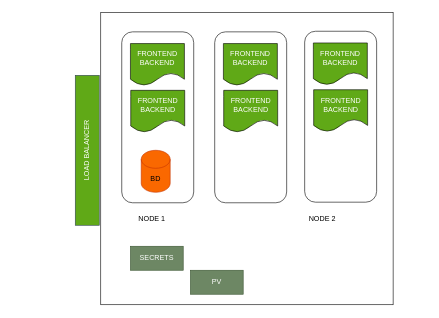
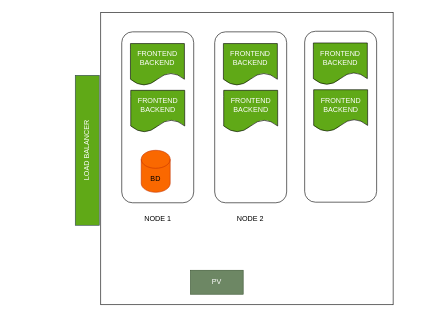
- <mxCell id="12" value="NODE 1" style="text;html=1;strokeColor=none;fillColor=none;align=center;verticalAlign=middle;whiteSpace=wrap;rounded=0;" vertex="1" parent="1"><mxGeometry x="222.5" y="350" width="60" height="30" as="geometry" /></mxCell>
+ <mxCell id="12" value="NODE 1" style="text;html=1;strokeColor=none;fillColor=none;align=center;verticalAlign=middle;whiteSpace=wrap;rounded=0;" vertex="1" parent="1"><mxGeometry x="232.5" y="350" width="60" height="30" as="geometry" /></mxCell>
- <mxCell id="13" value="NODE 2" style="text;html=1;strokeColor=none;fillColor=none;align=center;verticalAlign=middle;whiteSpace=wrap;rounded=0;" vertex="1" parent="1"><mxGeometry x="507" y="350" width="60" height="30" as="geometry" /></mxCell>
+ <mxCell id="13" value="NODE 2" style="text;html=1;strokeColor=none;fillColor=none;align=center;verticalAlign=middle;whiteSpace=wrap;rounded=0;" vertex="1" parent="1"><mxGeometry x="387" y="350" width="60" height="30" as="geometry" /></mxCell>
- <mxCell id="14" value="SECRETS" style="rounded=0;whiteSpace=wrap;html=1;glass=0;strokeColor=#3A5431;fillColor=#6d8764;fontColor=#ffffff;" vertex="1" parent="1"><mxGeometry x="217" y="410" width="88" height="40" as="geometry" /></mxCell>
